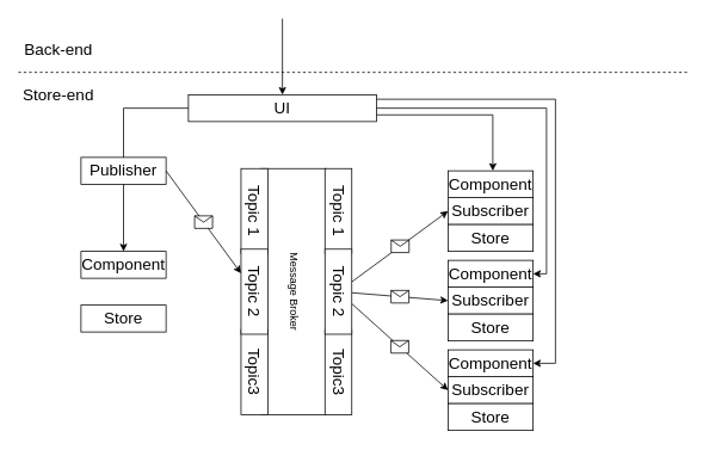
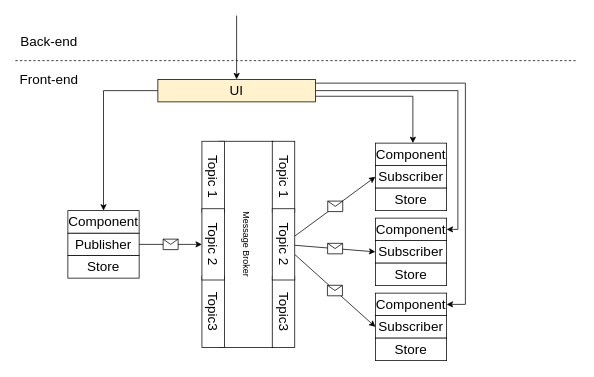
- <mxCell id="10" value="Store-end" style="text;html=1;strokeColor=none;fillColor=none;align=center;verticalAlign=middle;whiteSpace=wrap;rounded=0;fontSize=18;" parent="1" vertex="1"><mxGeometry x="20" y="90" width="90" height="30" as="geometry" /></mxCell>
+ <mxCell id="10" value="Front-end" style="text;html=1;strokeColor=none;fillColor=none;align=center;verticalAlign=middle;whiteSpace=wrap;rounded=0;fontSize=18;" parent="1" vertex="1"><mxGeometry x="20" y="90" width="90" height="30" as="geometry" /></mxCell>
- <mxCell id="9" value="UI" style="rounded=0;whiteSpace=wrap;html=1;fontSize=18;" parent="1" vertex="1"><mxGeometry x="210" y="105" width="210" height="30" as="geometry" /></mxCell>
+ <mxCell id="9" value="UI" style="rounded=0;whiteSpace=wrap;html=1;fontSize=18;fillColor=#fff2cc;" parent="1" vertex="1"><mxGeometry x="210" y="105" width="210" height="30" as="geometry" /></mxCell>
- <mxCell id="14" value="Publisher" style="rounded=0;whiteSpace=wrap;html=1;fontSize=18;" parent="1" vertex="1"><mxGeometry x="90" y="175" width="95" height="30" as="geometry" /></mxCell>
+ <mxCell id="14" value="Publisher" style="rounded=0;whiteSpace=wrap;html=1;fontSize=18;" parent="1" vertex="1"><mxGeometry x="90" y="310" width="95" height="30" as="geometry" /></mxCell>
